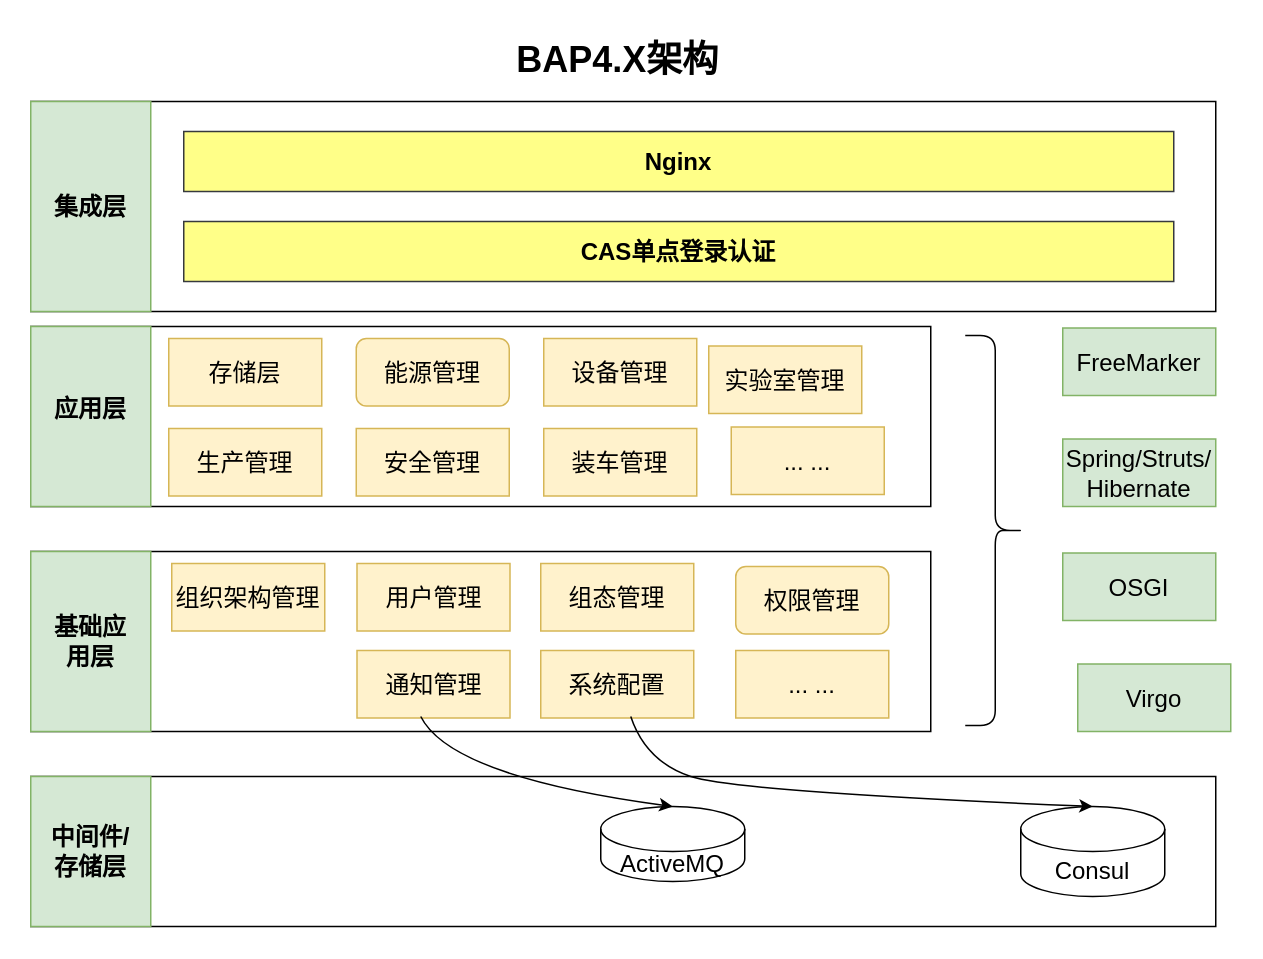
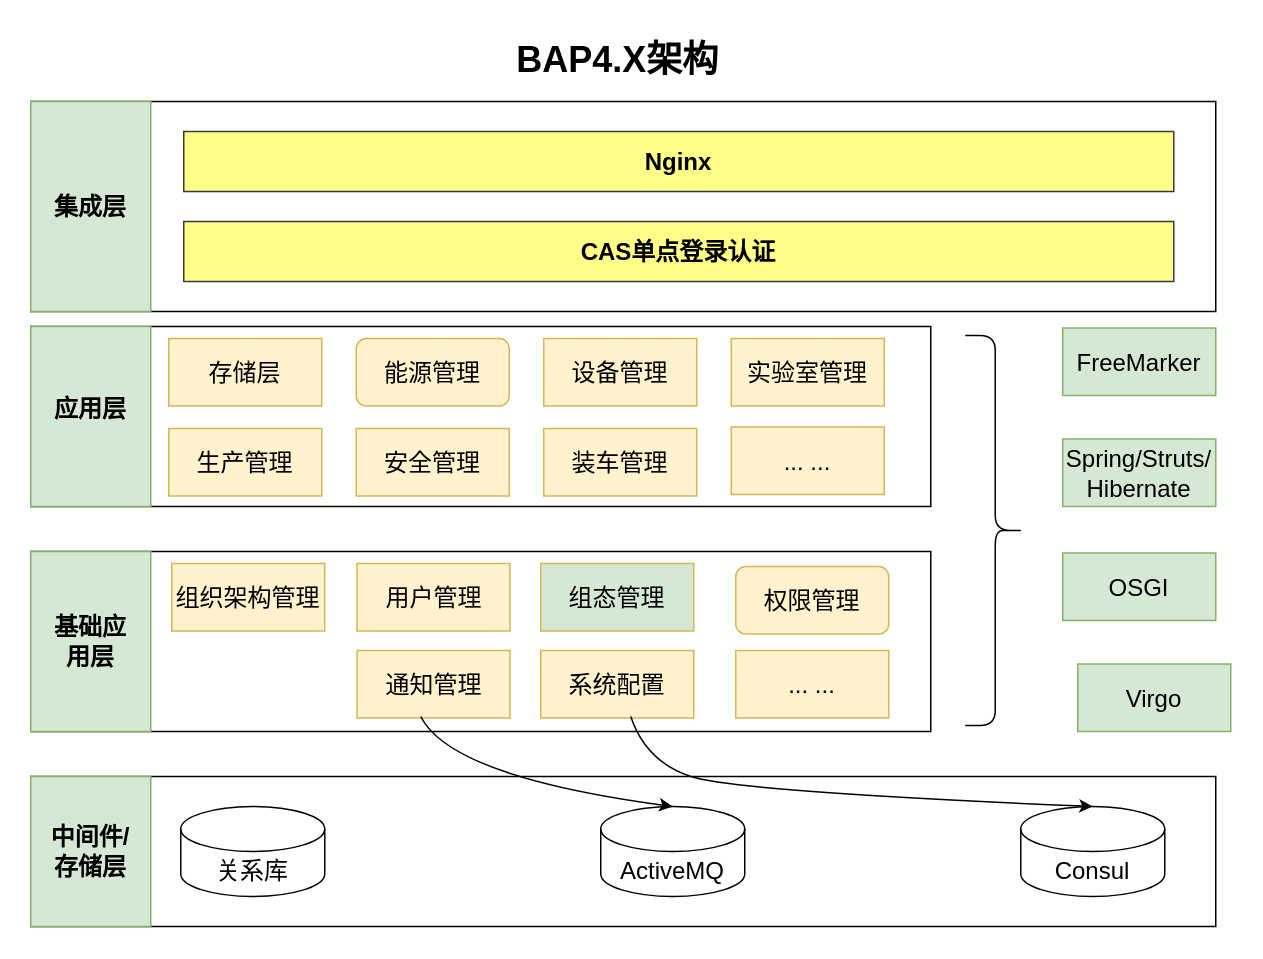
- <mxCell id="34" value="&lt;font style=&quot;font-size: 16px;&quot;&gt;实验室管理&lt;/font&gt;" style="rounded=0;whiteSpace=wrap;html=1;fillColor=#fff2cc;strokeColor=#d6b656;" vertex="1" parent="1"><mxGeometry x="472" y="230" width="102" height="45" as="geometry" /></mxCell>
+ <mxCell id="34" value="&lt;font style=&quot;font-size: 16px;&quot;&gt;实验室管理&lt;/font&gt;" style="rounded=0;whiteSpace=wrap;html=1;fillColor=#fff2cc;strokeColor=#d6b656;" vertex="1" parent="1"><mxGeometry x="487" y="225" width="102" height="45" as="geometry" /></mxCell>
- <mxCell id="19" value="&lt;font style=&quot;font-size: 16px;&quot;&gt;组态管理&lt;/font&gt;" style="rounded=0;whiteSpace=wrap;html=1;fillColor=#fff2cc;strokeColor=#d6b656;" vertex="1" parent="1"><mxGeometry x="360" y="375" width="102" height="45" as="geometry" /></mxCell>
+ <mxCell id="19" value="&lt;font style=&quot;font-size: 16px;&quot;&gt;组态管理&lt;/font&gt;" style="rounded=0;whiteSpace=wrap;html=1;fillColor=#d5e8d4;strokeColor=#d6b656;" vertex="1" parent="1"><mxGeometry x="360" y="375" width="102" height="45" as="geometry" /></mxCell>
- <mxCell id="7" value="&lt;font style=&quot;font-size: 16px;&quot;&gt;ActiveMQ&lt;/font&gt;" style="shape=cylinder3;whiteSpace=wrap;html=1;boundedLbl=1;backgroundOutline=1;size=15;" vertex="1" parent="1"><mxGeometry x="400" y="537" width="96" height="50" as="geometry" /></mxCell>
+ <mxCell id="7" value="&lt;font style=&quot;font-size: 16px;&quot;&gt;ActiveMQ&lt;/font&gt;" style="shape=cylinder3;whiteSpace=wrap;html=1;boundedLbl=1;backgroundOutline=1;size=15;" vertex="1" parent="1"><mxGeometry x="400" y="537" width="96" height="60" as="geometry" /></mxCell>
+ <mxCell id="6" value="&lt;span style=&quot;font-size: 16px;&quot;&gt;关系库&lt;/span&gt;" style="shape=cylinder3;whiteSpace=wrap;html=1;boundedLbl=1;backgroundOutline=1;size=15;" vertex="1" parent="1"><mxGeometry x="120" y="537" width="96" height="60" as="geometry" /></mxCell>
